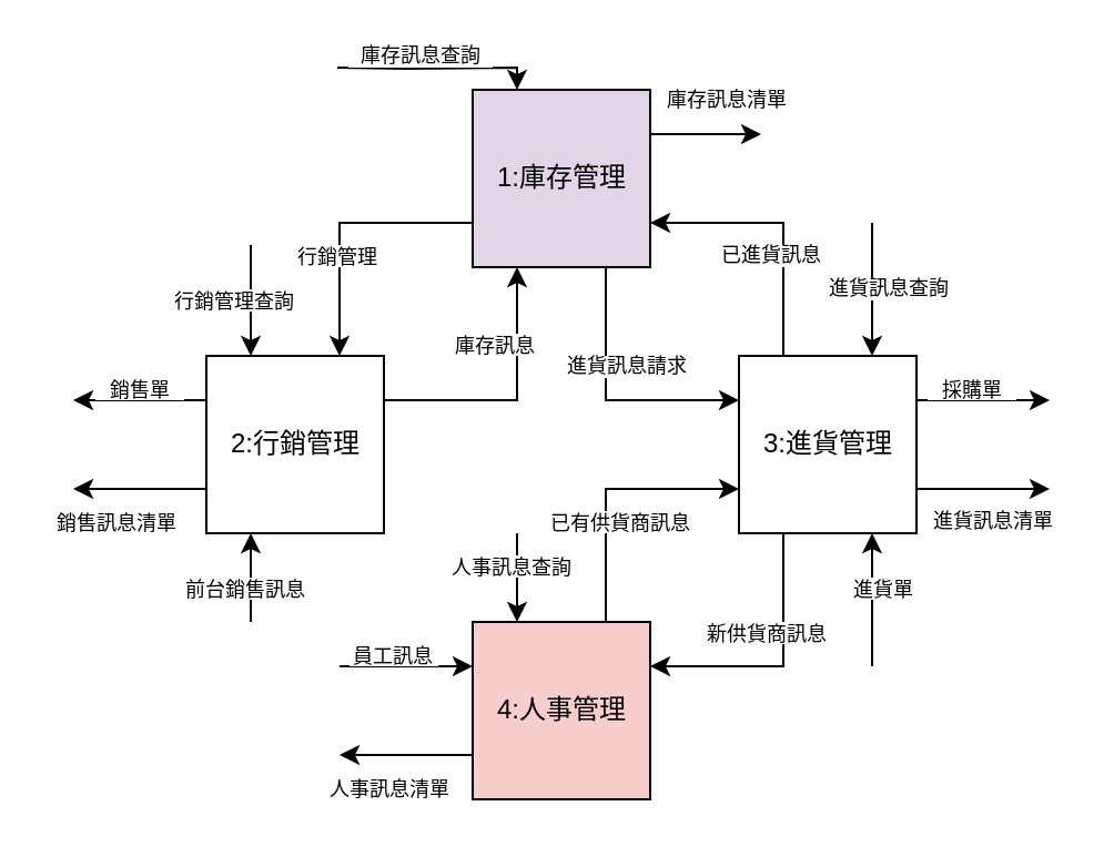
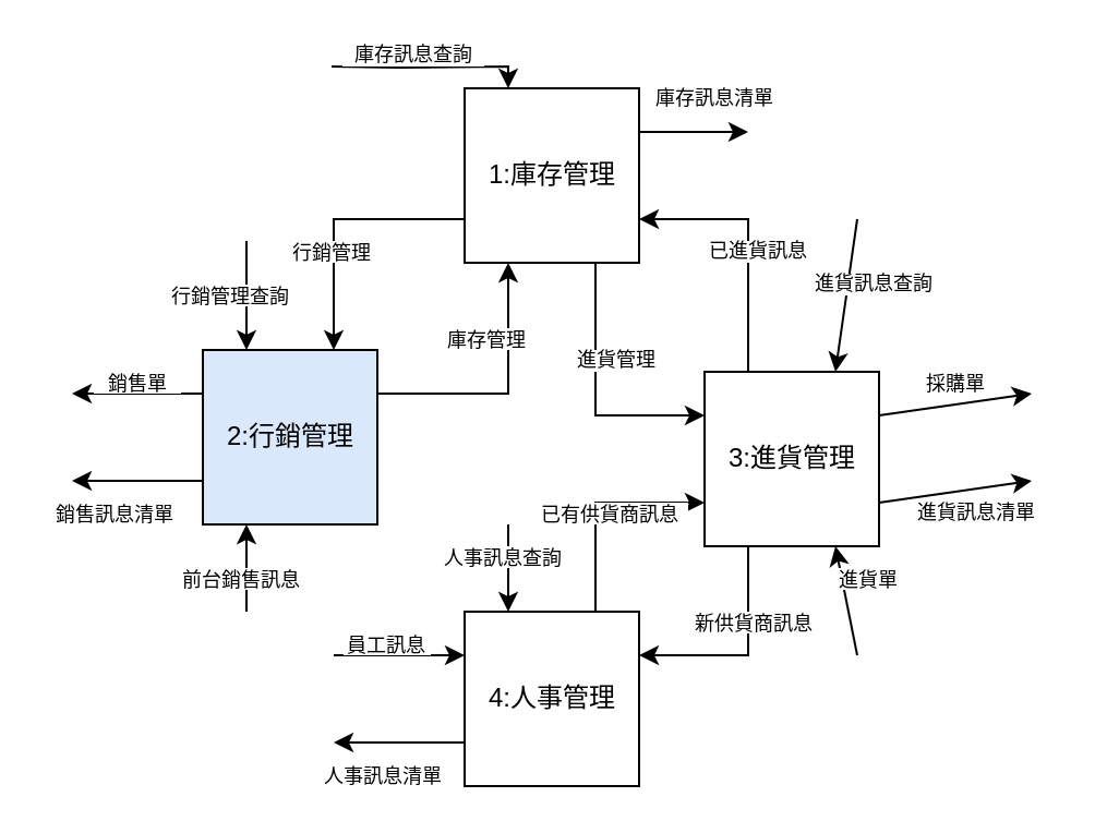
- <mxCell id="2" value="1:庫存管理" style="whiteSpace=wrap;html=1;aspect=fixed;fillColor=#e1d5e7;" vertex="1" parent="1"><mxGeometry x="212.5" y="40" width="80" height="80" as="geometry" /></mxCell>
+ <mxCell id="2" value="1:庫存管理" style="whiteSpace=wrap;html=1;aspect=fixed;" vertex="1" parent="1"><mxGeometry x="212.5" y="40" width="80" height="80" as="geometry" /></mxCell>
- <mxCell id="26" value="&lt;font style=&quot;font-size: 9px;&quot;&gt;庫存訊息&lt;/font&gt;" style="text;html=1;strokeColor=none;fillColor=default;align=center;verticalAlign=middle;whiteSpace=wrap;rounded=0;" vertex="1" parent="1"><mxGeometry x="202.5" y="150" width="40" height="10" as="geometry" /></mxCell>
+ <mxCell id="26" value="&lt;font style=&quot;font-size: 9px;&quot;&gt;庫存管理&lt;/font&gt;" style="text;html=1;strokeColor=none;fillColor=default;align=center;verticalAlign=middle;whiteSpace=wrap;rounded=0;" vertex="1" parent="1"><mxGeometry x="202.5" y="150" width="40" height="10" as="geometry" /></mxCell>
- <mxCell id="41" value="&lt;font style=&quot;font-size: 9px;&quot;&gt;進貨訊息請求&lt;/font&gt;" style="text;html=1;strokeColor=none;fillColor=default;align=center;verticalAlign=middle;whiteSpace=wrap;rounded=0;fontSize=9;" vertex="1" parent="1"><mxGeometry x="250" y="160" width="65" height="10" as="geometry" /></mxCell>
+ <mxCell id="41" value="&lt;font style=&quot;font-size: 9px;&quot;&gt;進貨管理&lt;/font&gt;" style="text;html=1;strokeColor=none;fillColor=default;align=center;verticalAlign=middle;whiteSpace=wrap;rounded=0;fontSize=9;" vertex="1" parent="1"><mxGeometry x="250" y="160" width="65" height="10" as="geometry" /></mxCell>
- <mxCell id="4" value="2:行銷管理" style="whiteSpace=wrap;html=1;aspect=fixed;" vertex="1" parent="1"><mxGeometry x="92.5" y="160" width="80" height="80" as="geometry" /></mxCell>
+ <mxCell id="4" value="2:行銷管理" style="whiteSpace=wrap;html=1;aspect=fixed;fillColor=#dae8fc;" vertex="1" parent="1"><mxGeometry x="92.5" y="160" width="80" height="80" as="geometry" /></mxCell>
- <mxCell id="5" value="3:進貨管理" style="whiteSpace=wrap;html=1;aspect=fixed;" vertex="1" parent="1"><mxGeometry x="332.5" y="160" width="80" height="80" as="geometry" /></mxCell>
+ <mxCell id="5" value="3:進貨管理" style="whiteSpace=wrap;html=1;aspect=fixed;" vertex="1" parent="1"><mxGeometry x="322.5" y="170" width="80" height="80" as="geometry" /></mxCell>
- <mxCell id="3" value="4:人事管理" style="whiteSpace=wrap;html=1;aspect=fixed;fillColor=#f8cecc;" vertex="1" parent="1"><mxGeometry x="212.5" y="280" width="80" height="80" as="geometry" /></mxCell>
+ <mxCell id="3" value="4:人事管理" style="whiteSpace=wrap;html=1;aspect=fixed;" vertex="1" parent="1"><mxGeometry x="212.5" y="280" width="80" height="80" as="geometry" /></mxCell>
